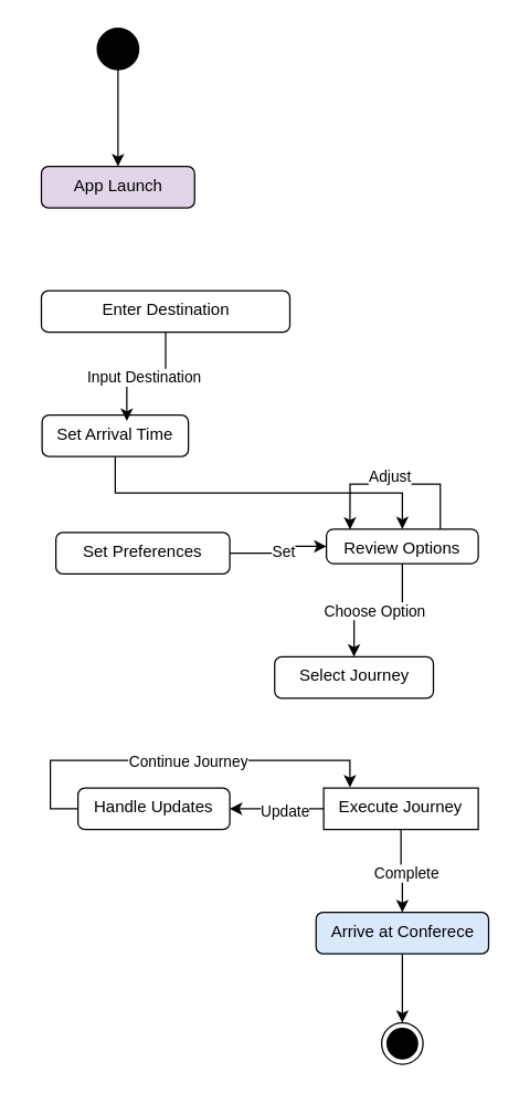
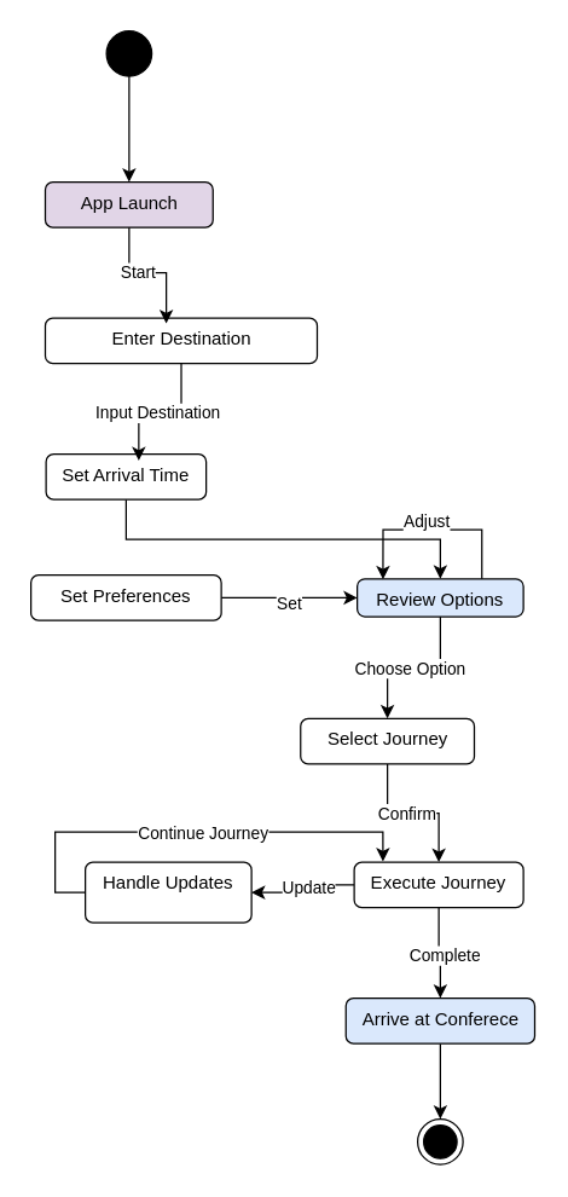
+ <mxCell id="6" style="edgeStyle=orthogonalEdgeStyle;rounded=0;orthogonalLoop=1;jettySize=auto;html=1;exitX=0.5;exitY=1;exitDx=0;exitDy=0;entryX=0.445;entryY=0.119;entryDx=0;entryDy=0;entryPerimeter=0;" edge="1" parent="1" source="4" target="5"><mxGeometry relative="1" as="geometry" /></mxCell>
+ <mxCell id="7" value="Start" style="edgeLabel;html=1;align=center;verticalAlign=middle;resizable=0;points=[];" vertex="1" connectable="0" parent="6"><mxGeometry x="-0.21" y="1" relative="1" as="geometry"><mxPoint as="offset" /></mxGeometry></mxCell>
- <mxCell id="17" value="Review Options" style="html=1;align=center;verticalAlign=top;rounded=1;absoluteArcSize=1;arcSize=10;dashed=0;whiteSpace=wrap;" vertex="1" parent="1"><mxGeometry x="236" y="382.5" width="110" height="25" as="geometry" /></mxCell>
+ <mxCell id="17" value="Review Options" style="html=1;align=center;verticalAlign=top;rounded=1;absoluteArcSize=1;arcSize=10;dashed=0;whiteSpace=wrap;fillColor=#dae8fc;" vertex="1" parent="1"><mxGeometry x="236" y="382.5" width="110" height="25" as="geometry" /></mxCell>
- <mxCell id="14" value="Set Preferences" style="html=1;align=center;verticalAlign=top;rounded=1;absoluteArcSize=1;arcSize=10;dashed=0;whiteSpace=wrap;" vertex="1" parent="1"><mxGeometry x="40" y="385" width="126" height="30" as="geometry" /></mxCell>
+ <mxCell id="14" value="Set Preferences" style="html=1;align=center;verticalAlign=top;rounded=1;absoluteArcSize=1;arcSize=10;dashed=0;whiteSpace=wrap;" vertex="1" parent="1"><mxGeometry x="20" y="380" width="126" height="30" as="geometry" /></mxCell>
+ <mxCell id="20" style="edgeStyle=orthogonalEdgeStyle;rounded=0;orthogonalLoop=1;jettySize=auto;html=1;exitX=0.5;exitY=1;exitDx=0;exitDy=0;entryX=0.5;entryY=0;entryDx=0;entryDy=0;" edge="1" parent="1" source="22" target="27"><mxGeometry relative="1" as="geometry" /></mxCell>
+ <mxCell id="21" value="Confirm" style="edgeLabel;html=1;align=center;verticalAlign=middle;resizable=0;points=[];" vertex="1" connectable="0" parent="20"><mxGeometry x="-0.089" relative="1" as="geometry"><mxPoint as="offset" /></mxGeometry></mxCell>
- <mxCell id="31" value="Handle Updates" style="html=1;align=center;verticalAlign=top;rounded=1;absoluteArcSize=1;arcSize=10;dashed=0;whiteSpace=wrap;" vertex="1" parent="1"><mxGeometry x="56" y="570" width="110" height="30" as="geometry" /></mxCell>
+ <mxCell id="31" value="Handle Updates" style="html=1;align=center;verticalAlign=top;rounded=1;absoluteArcSize=1;arcSize=10;dashed=0;whiteSpace=wrap;" vertex="1" parent="1"><mxGeometry x="56" y="570" width="110" height="40" as="geometry" /></mxCell>
- <mxCell id="27" value="Execute Journey" style="html=1;align=center;verticalAlign=top;absoluteArcSize=1;arcSize=10;dashed=0;whiteSpace=wrap;rounded=0;" vertex="1" parent="1"><mxGeometry x="234" y="570" width="112" height="30" as="geometry" /></mxCell>
+ <mxCell id="27" value="Execute Journey" style="html=1;align=center;verticalAlign=top;rounded=1;absoluteArcSize=1;arcSize=10;dashed=0;whiteSpace=wrap;" vertex="1" parent="1"><mxGeometry x="234" y="570" width="112" height="30" as="geometry" /></mxCell>
